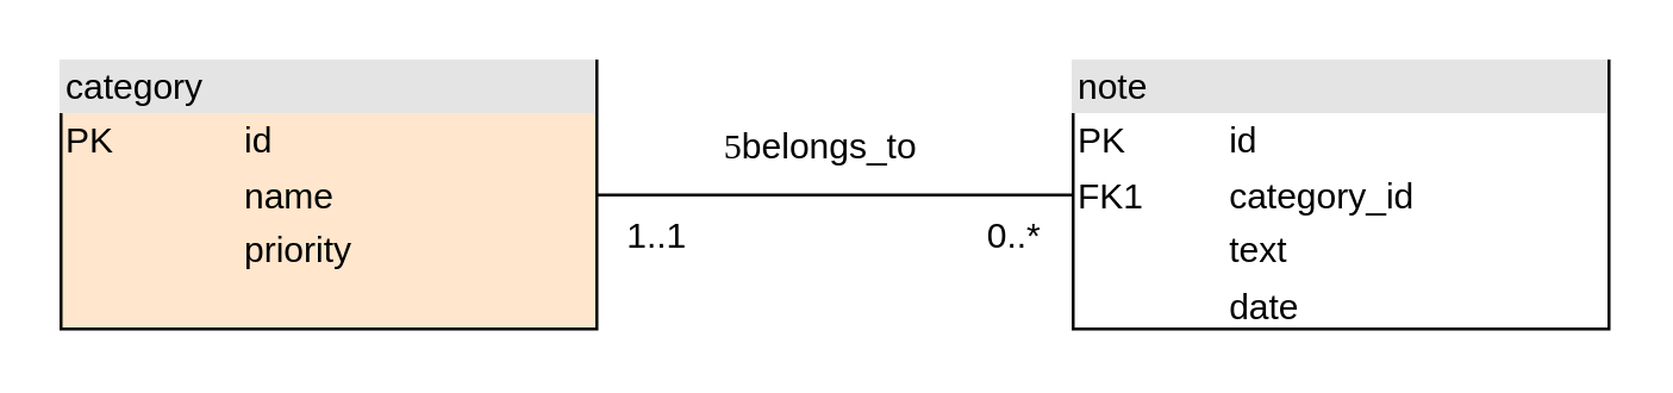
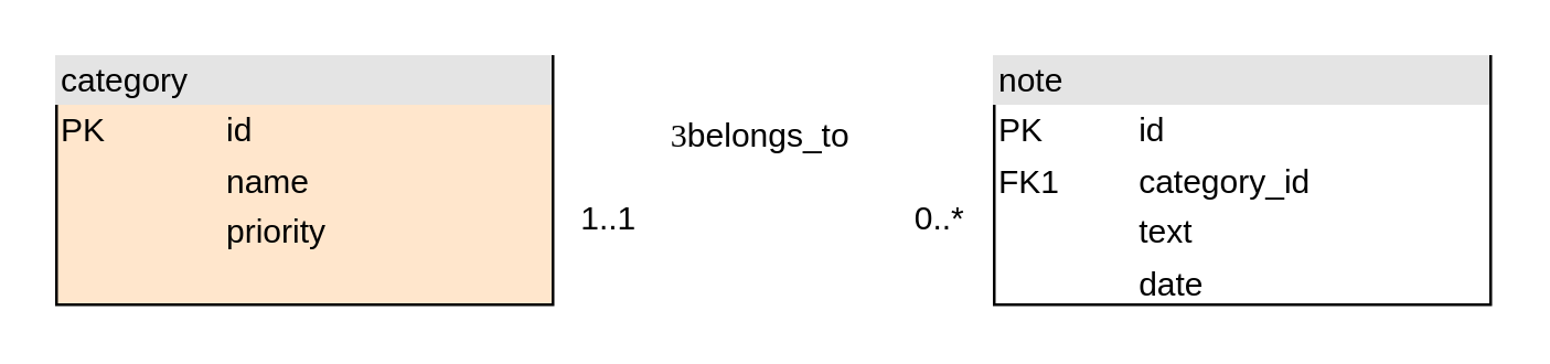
- <mxCell id="7" value="&lt;font face=&quot;webdings&quot;&gt;5&lt;/font&gt;belongs_to" style="text;html=1;align=center;verticalAlign=middle;resizable=0;points=[];autosize=1;strokeColor=none;fillColor=none;" vertex="1" parent="1"><mxGeometry x="230" y="34" width="90" height="30" as="geometry" /></mxCell>
+ <mxCell id="7" value="&lt;font face=&quot;webdings&quot;&gt;3&lt;/font&gt;belongs_to" style="text;html=1;align=center;verticalAlign=middle;resizable=0;points=[];autosize=1;strokeColor=none;fillColor=none;" vertex="1" parent="1"><mxGeometry x="230" y="34" width="90" height="30" as="geometry" /></mxCell>
- <mxCell id="3" style="edgeStyle=orthogonalEdgeStyle;rounded=0;orthogonalLoop=1;jettySize=auto;html=1;entryX=0;entryY=0.5;entryDx=0;entryDy=0;endArrow=none;endFill=0;" edge="1" parent="1" source="4" target="2"><mxGeometry relative="1" as="geometry" /></mxCell>
